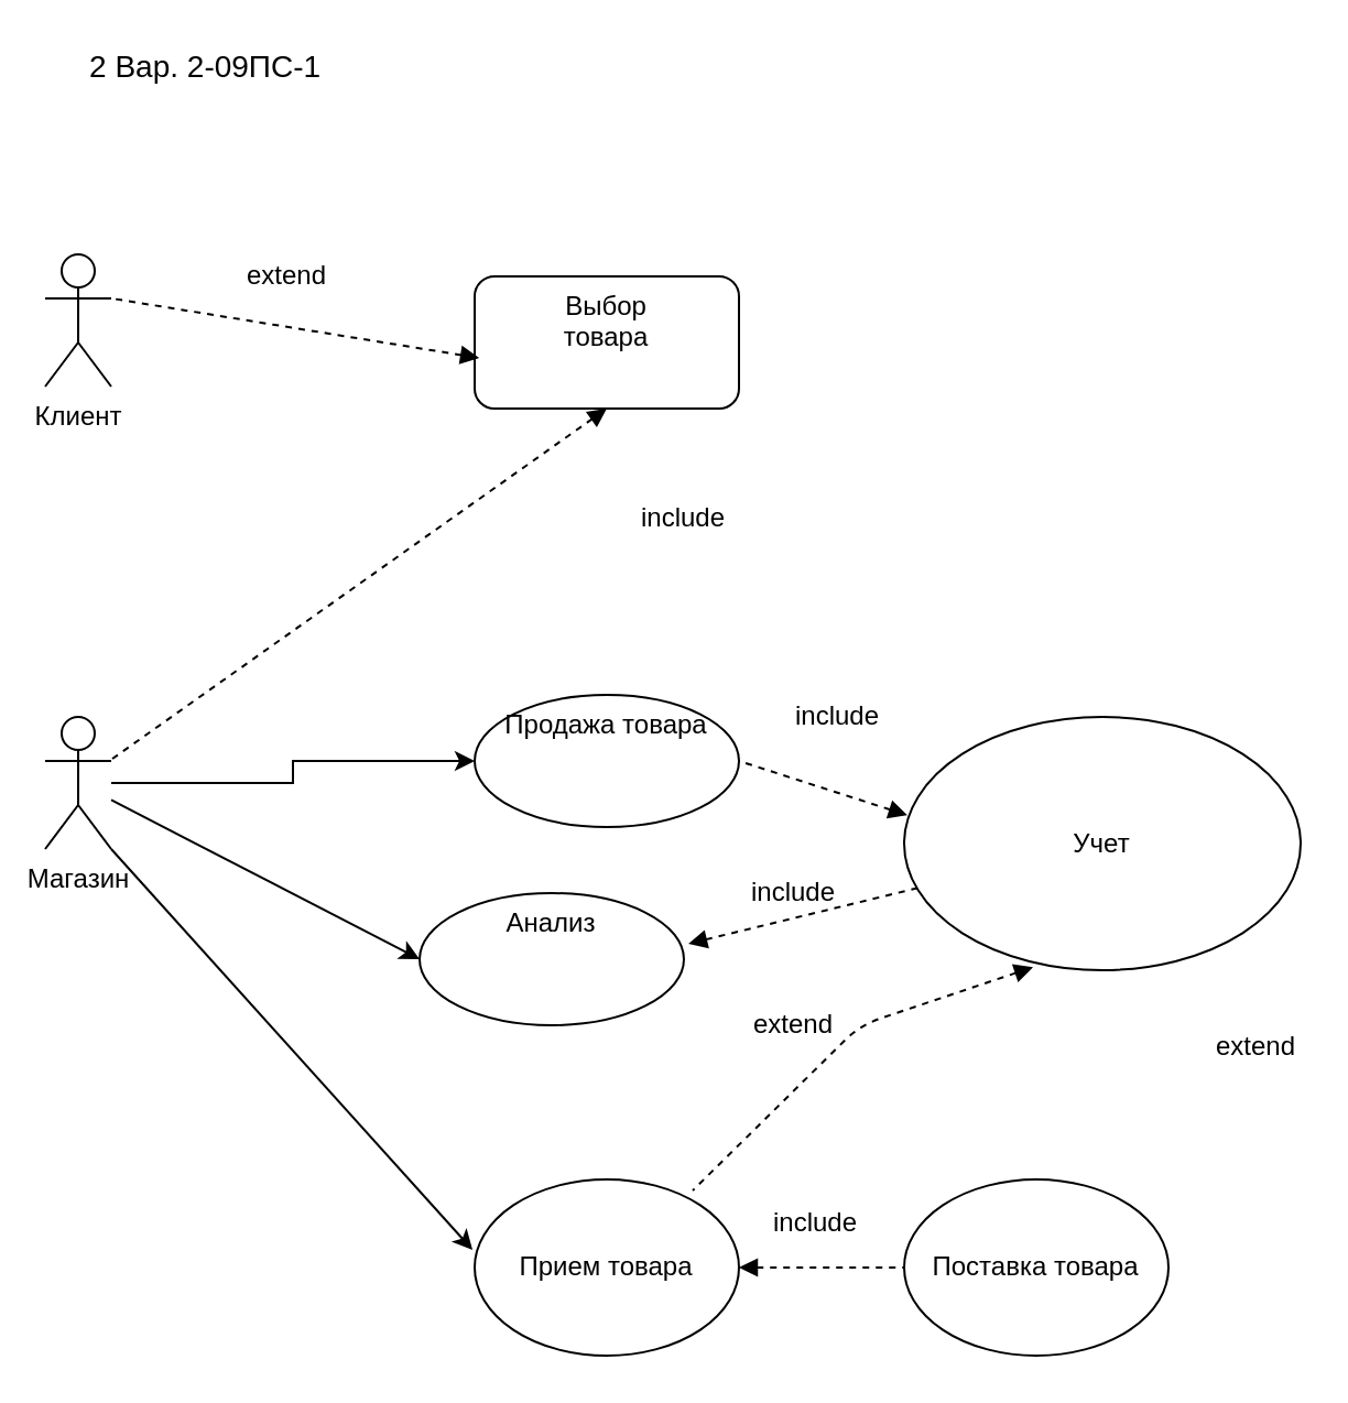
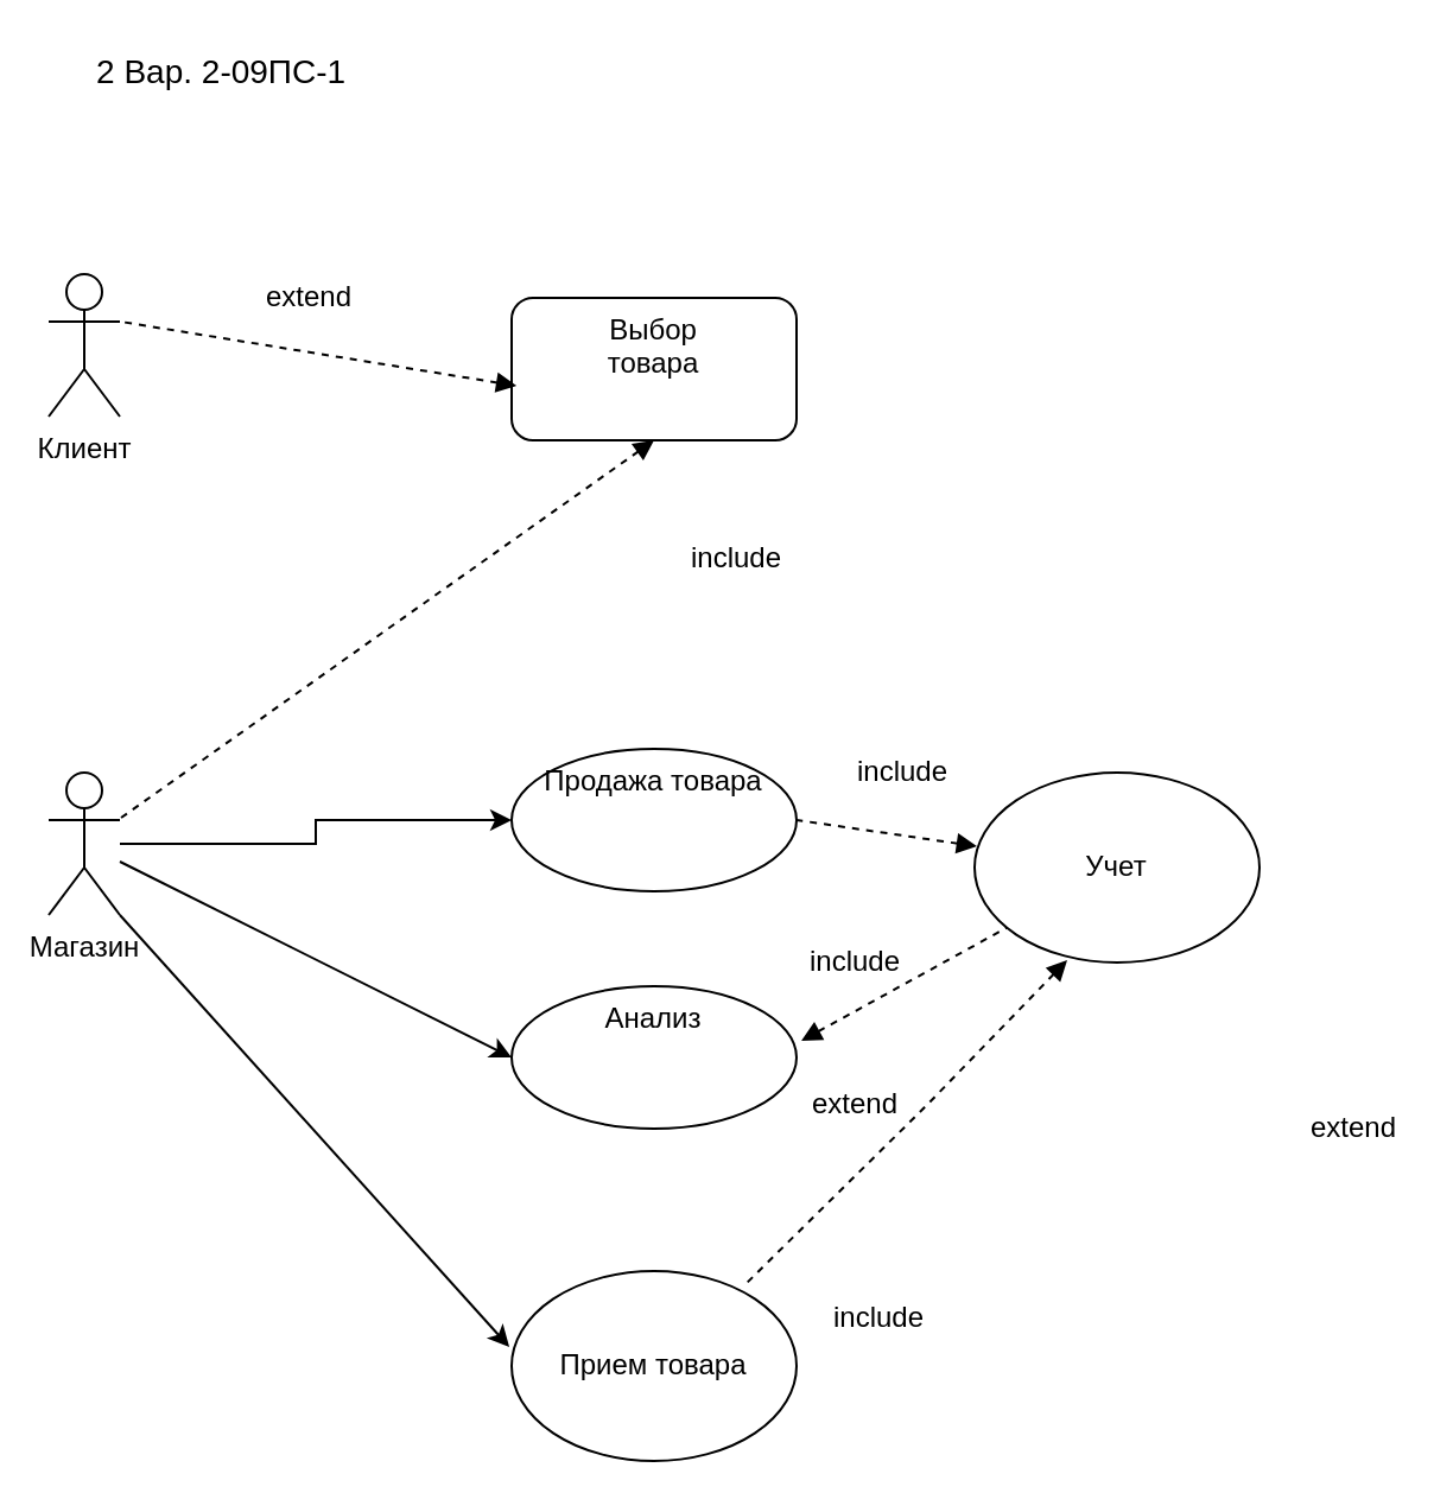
- <mxCell id="14" value="Учет" style="ellipse;whiteSpace=wrap;html=1;" parent="1" vertex="1"><mxGeometry x="410" y="325" width="180" height="115" as="geometry" /></mxCell>
+ <mxCell id="14" value="Учет" style="ellipse;whiteSpace=wrap;html=1;" parent="1" vertex="1"><mxGeometry x="410" y="325" width="120" height="80" as="geometry" /></mxCell>
- <mxCell id="11" value="Анализ" style="ellipse;whiteSpace=wrap;html=1;verticalAlign=top;direction=east;" parent="1" vertex="1"><mxGeometry x="190" y="405" width="120" height="60" as="geometry" /></mxCell>
+ <mxCell id="11" value="Анализ" style="ellipse;whiteSpace=wrap;html=1;verticalAlign=top;direction=east;" parent="1" vertex="1"><mxGeometry x="215" y="415" width="120" height="60" as="geometry" /></mxCell>
- <mxCell id="8" value="" style="endArrow=none;dashed=1;html=1;entryX=0;entryY=0.5;entryDx=0;entryDy=0;startArrow=block;exitX=1;exitY=0.5;exitDx=0;exitDy=0;startFill=1;" parent="1" source="23" target="7" edge="1"><mxGeometry width="50" height="50" relative="1" as="geometry"><mxPoint x="50" y="515" as="sourcePoint" /><mxPoint x="250" y="425" as="targetPoint" /></mxGeometry></mxCell>
- <mxCell id="7" value="Поставка товара" style="ellipse;whiteSpace=wrap;html=1;" parent="1" vertex="1"><mxGeometry x="410" y="535" width="120" height="80" as="geometry" /></mxCell>
